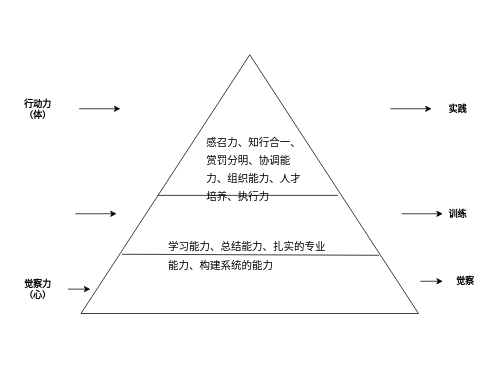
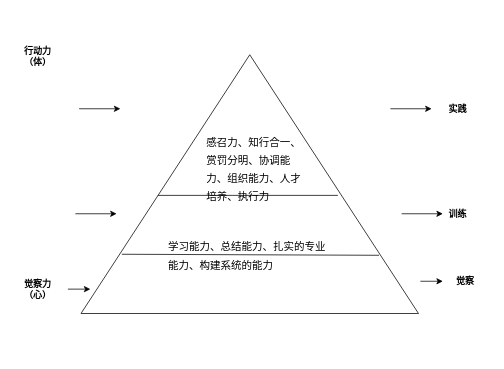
- <mxCell id="7" value="行动力（体）" style="text;html=1;strokeColor=none;fillColor=none;align=center;verticalAlign=middle;whiteSpace=wrap;rounded=0;fontStyle=1" parent="1" vertex="1"><mxGeometry x="20" y="130" width="60" height="30" as="geometry" /></mxCell>
+ <mxCell id="7" value="行动力（体）" style="text;html=1;strokeColor=none;fillColor=none;align=center;verticalAlign=middle;whiteSpace=wrap;rounded=0;fontStyle=1" parent="1" vertex="1"><mxGeometry x="20" y="60" width="60" height="30" as="geometry" /></mxCell>
